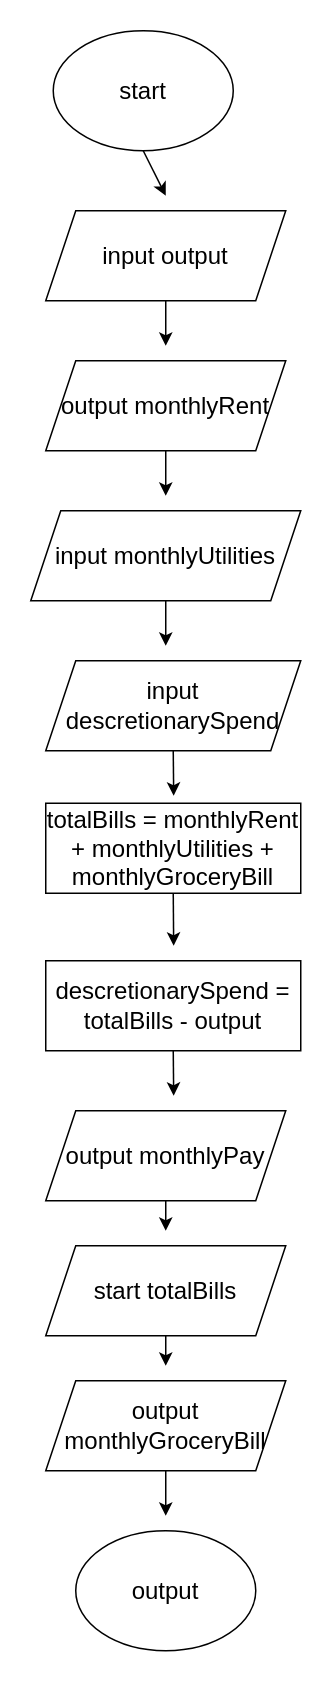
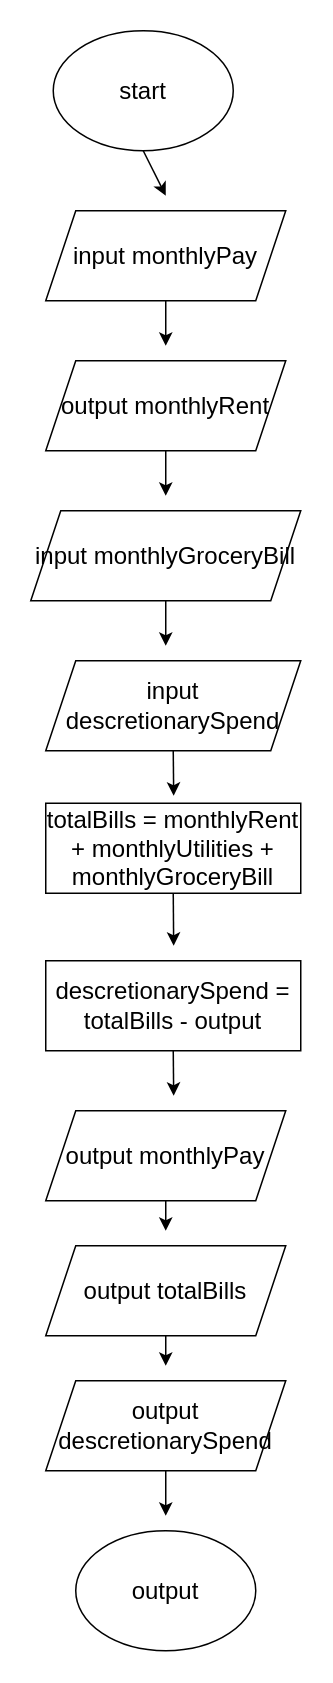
- <mxCell id="3" value="&lt;font style=&quot;font-size: 16px;&quot;&gt;input output&lt;/font&gt;" style="shape=parallelogram;perimeter=parallelogramPerimeter;whiteSpace=wrap;html=1;fixedSize=1;" vertex="1" parent="1"><mxGeometry x="30" y="140" width="160" height="60" as="geometry" /></mxCell>
+ <mxCell id="3" value="&lt;font style=&quot;font-size: 16px;&quot;&gt;input monthlyPay&lt;/font&gt;" style="shape=parallelogram;perimeter=parallelogramPerimeter;whiteSpace=wrap;html=1;fixedSize=1;" vertex="1" parent="1"><mxGeometry x="30" y="140" width="160" height="60" as="geometry" /></mxCell>
- <mxCell id="6" value="&lt;font style=&quot;font-size: 16px;&quot;&gt;input monthlyUtilities&lt;/font&gt;" style="shape=parallelogram;perimeter=parallelogramPerimeter;whiteSpace=wrap;html=1;fixedSize=1;" vertex="1" parent="1"><mxGeometry x="20" y="340" width="180" height="60" as="geometry" /></mxCell>
+ <mxCell id="6" value="&lt;font style=&quot;font-size: 16px;&quot;&gt;input monthlyGroceryBill&lt;/font&gt;" style="shape=parallelogram;perimeter=parallelogramPerimeter;whiteSpace=wrap;html=1;fixedSize=1;" vertex="1" parent="1"><mxGeometry x="20" y="340" width="180" height="60" as="geometry" /></mxCell>
- <mxCell id="14" value="&lt;font style=&quot;font-size: 16px;&quot;&gt;start totalBills&lt;/font&gt;" style="shape=parallelogram;perimeter=parallelogramPerimeter;whiteSpace=wrap;html=1;fixedSize=1;" vertex="1" parent="1"><mxGeometry x="30" y="830" width="160" height="60" as="geometry" /></mxCell>
+ <mxCell id="14" value="&lt;font style=&quot;font-size: 16px;&quot;&gt;output totalBills&lt;/font&gt;" style="shape=parallelogram;perimeter=parallelogramPerimeter;whiteSpace=wrap;html=1;fixedSize=1;" vertex="1" parent="1"><mxGeometry x="30" y="830" width="160" height="60" as="geometry" /></mxCell>
- <mxCell id="15" value="&lt;font style=&quot;font-size: 16px;&quot;&gt;output monthlyGroceryBill&lt;/font&gt;" style="shape=parallelogram;perimeter=parallelogramPerimeter;whiteSpace=wrap;html=1;fixedSize=1;" vertex="1" parent="1"><mxGeometry x="30" y="920" width="160" height="60" as="geometry" /></mxCell>
+ <mxCell id="15" value="&lt;font style=&quot;font-size: 16px;&quot;&gt;output descretionarySpend&lt;/font&gt;" style="shape=parallelogram;perimeter=parallelogramPerimeter;whiteSpace=wrap;html=1;fixedSize=1;" vertex="1" parent="1"><mxGeometry x="30" y="920" width="160" height="60" as="geometry" /></mxCell>
